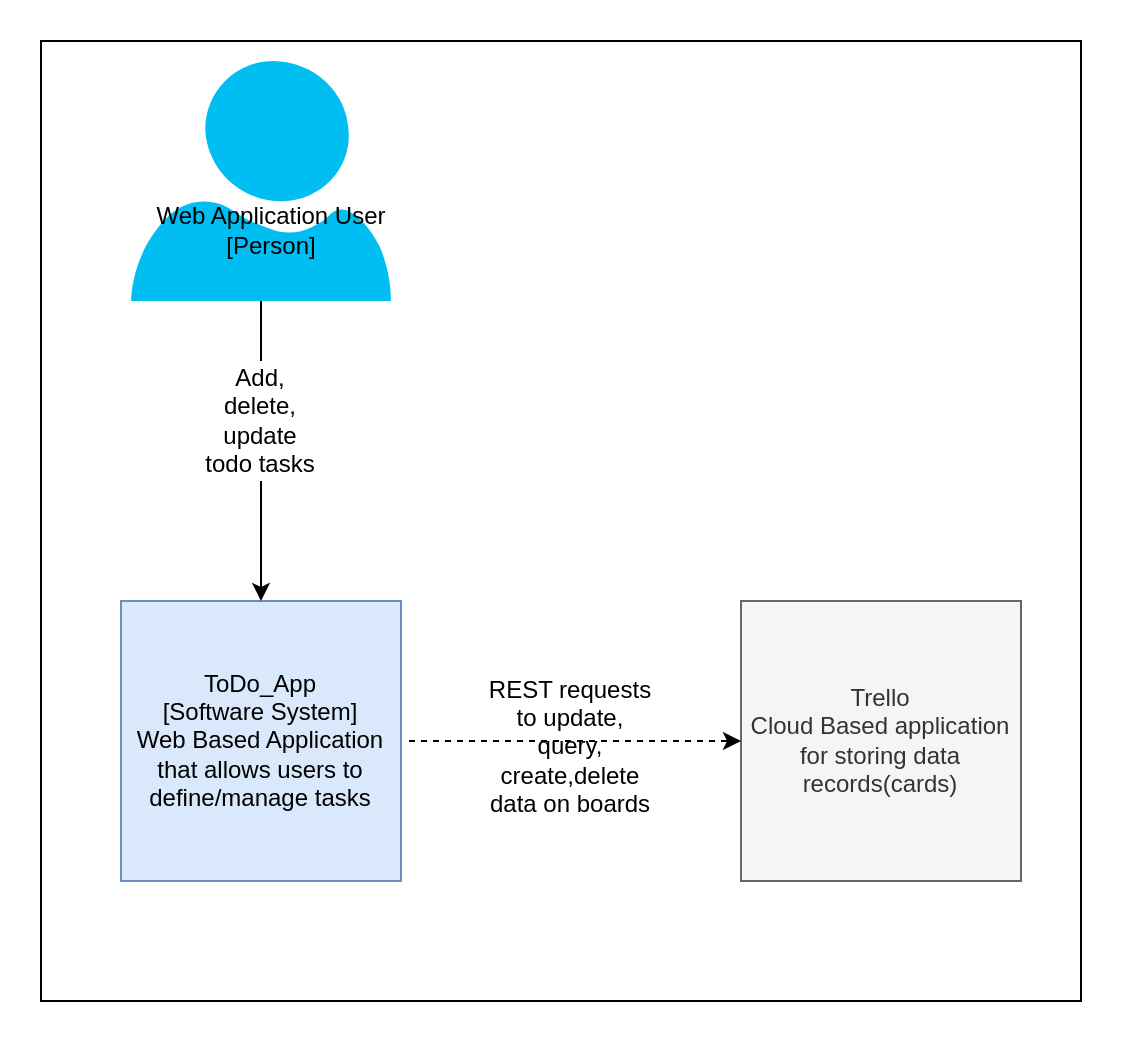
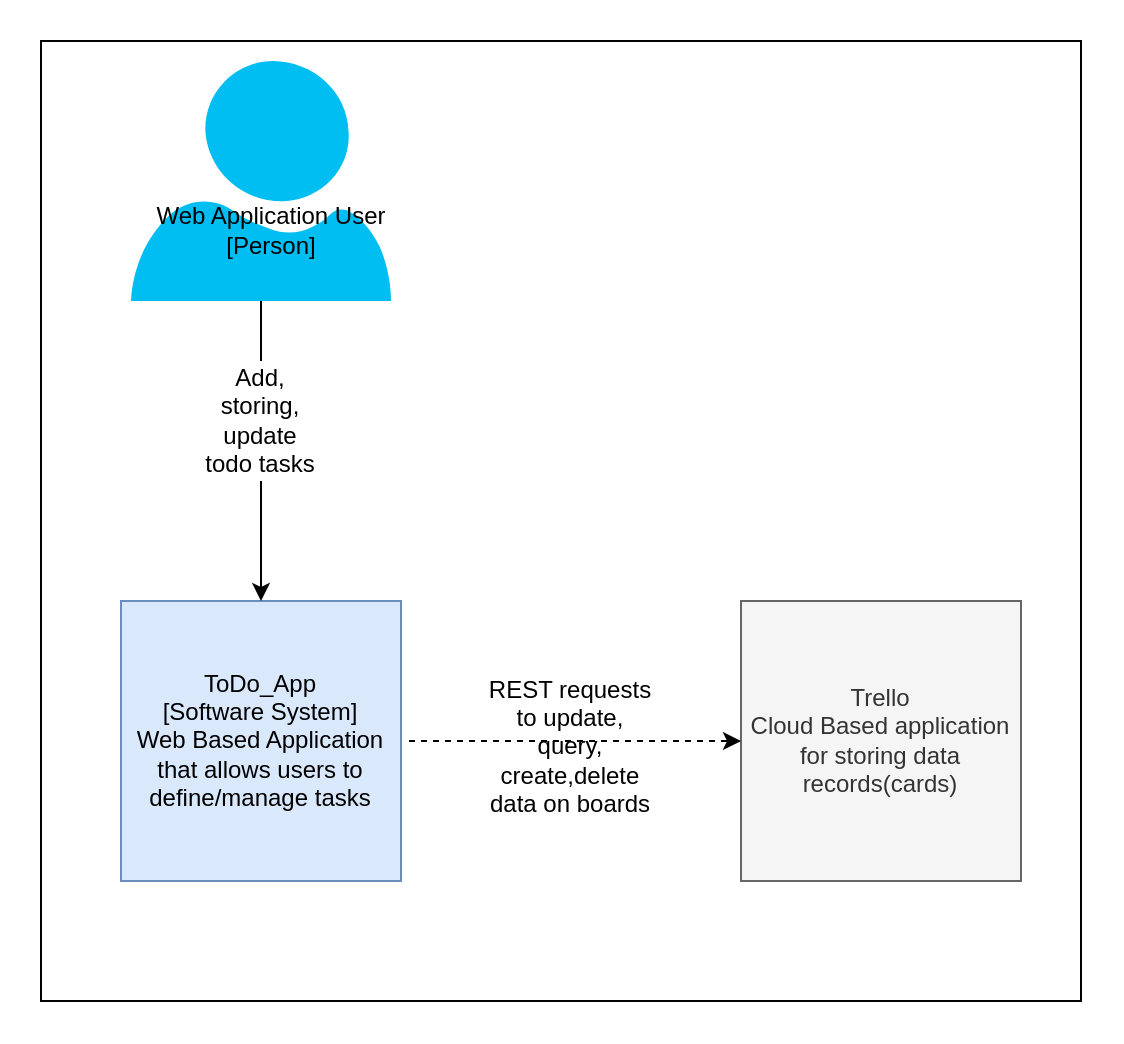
- <mxCell id="7" value="Add, delete, update todo tasks" style="text;html=1;strokeColor=none;fillColor=none;align=center;verticalAlign=middle;whiteSpace=wrap;rounded=0;" vertex="1" parent="1"><mxGeometry x="100" y="180" width="60" height="60" as="geometry" /></mxCell>
+ <mxCell id="7" value="Add, storing, update todo tasks" style="text;html=1;strokeColor=none;fillColor=none;align=center;verticalAlign=middle;whiteSpace=wrap;rounded=0;" vertex="1" parent="1"><mxGeometry x="100" y="180" width="60" height="60" as="geometry" /></mxCell>
